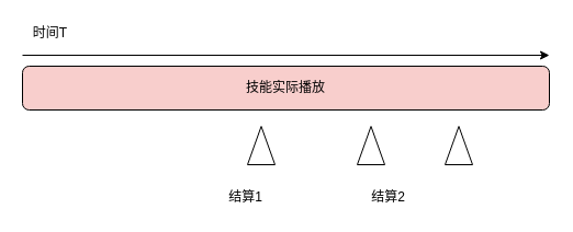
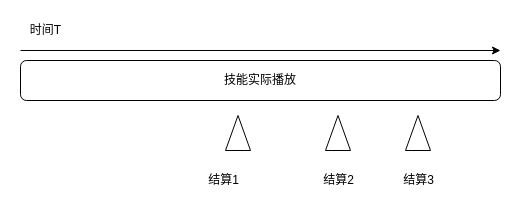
- <mxCell id="2" value="技能实际播放" style="rounded=1;whiteSpace=wrap;html=1;fillColor=#f8cecc;" vertex="1" parent="1"><mxGeometry x="20" y="60" width="480" height="40" as="geometry" /></mxCell>
+ <mxCell id="2" value="技能实际播放" style="rounded=1;whiteSpace=wrap;html=1;" vertex="1" parent="1"><mxGeometry x="20" y="60" width="480" height="40" as="geometry" /></mxCell>
- <mxCell id="9" value="结算2" style="text;html=1;align=center;verticalAlign=middle;resizable=0;points=[];autosize=1;strokeColor=none;fillColor=none;" vertex="1" parent="1"><mxGeometry x="327.5" y="170" width="50" height="20" as="geometry" /></mxCell>
+ <mxCell id="9" value="结算2" style="text;html=1;align=center;verticalAlign=middle;resizable=0;points=[];autosize=1;strokeColor=none;fillColor=none;" vertex="1" parent="1"><mxGeometry x="312.5" y="170" width="50" height="20" as="geometry" /></mxCell>
+ <mxCell id="10" value="结算3" style="text;html=1;align=center;verticalAlign=middle;resizable=0;points=[];autosize=1;strokeColor=none;fillColor=none;" vertex="1" parent="1"><mxGeometry x="392.5" y="170" width="50" height="20" as="geometry" /></mxCell>
